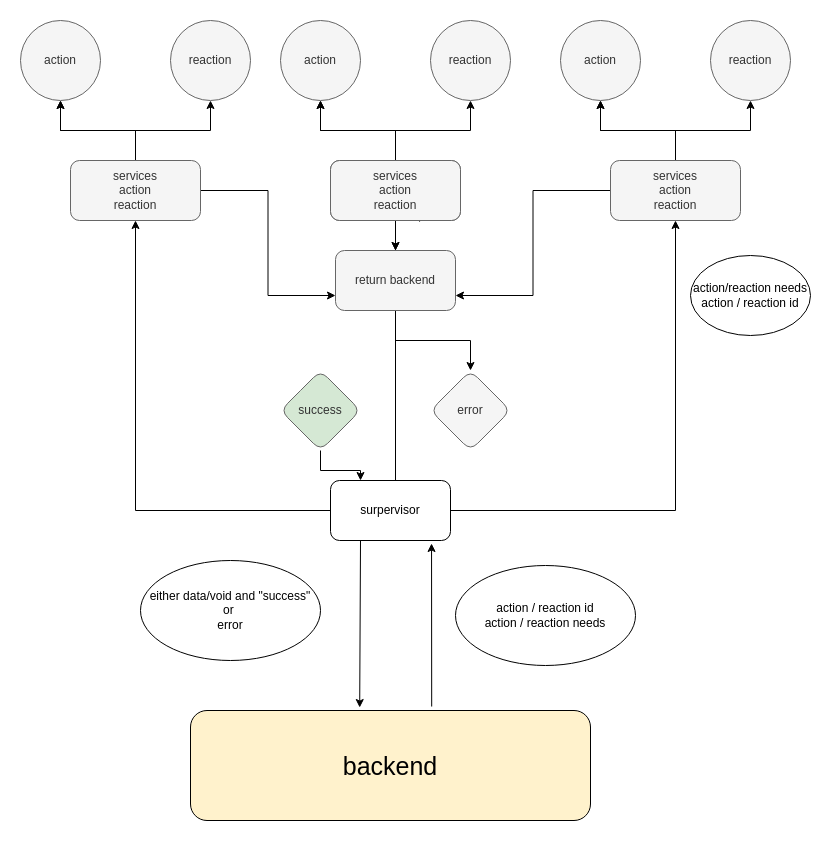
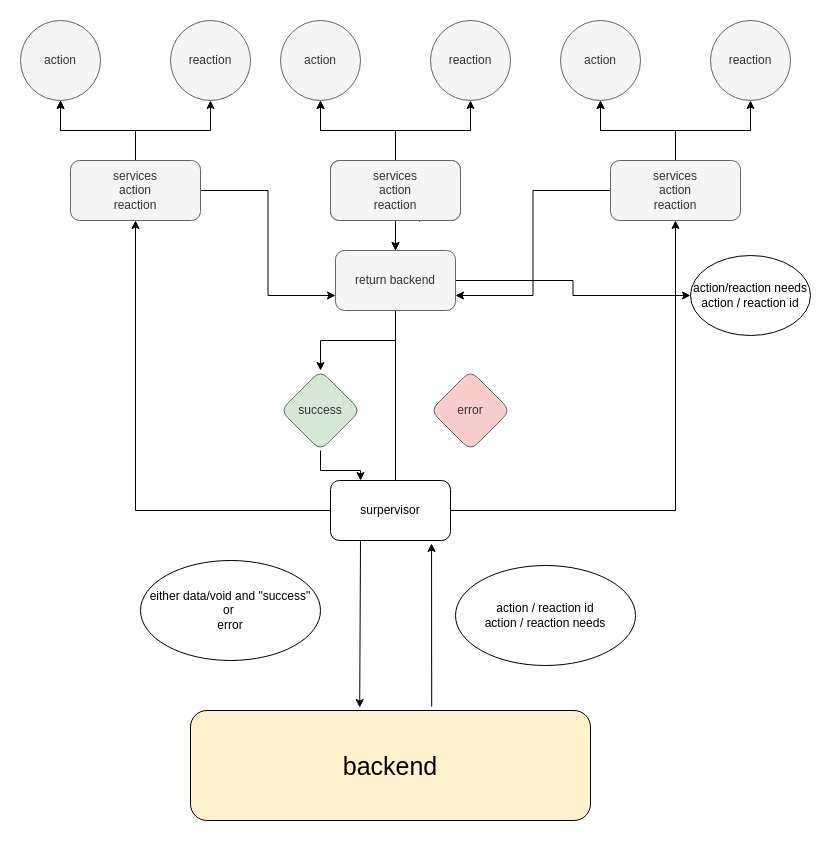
+ <mxCell id="29" value="" style="edgeStyle=orthogonalEdgeStyle;rounded=0;orthogonalLoop=1;jettySize=auto;html=1;" edge="1" parent="1" source="31" target="33"><mxGeometry relative="1" as="geometry" /></mxCell>
- <mxCell id="30" value="" style="edgeStyle=orthogonalEdgeStyle;rounded=0;orthogonalLoop=1;jettySize=auto;html=1;" edge="1" parent="1" source="31" target="34"><mxGeometry relative="1" as="geometry" /></mxCell>
+ <mxCell id="30" value="" style="edgeStyle=orthogonalEdgeStyle;rounded=0;orthogonalLoop=1;jettySize=auto;html=1;" edge="1" parent="1" source="31" target="40"><mxGeometry relative="1" as="geometry" /></mxCell>
- <mxCell id="34" value="error" style="rhombus;whiteSpace=wrap;html=1;fillColor=#f5f5f5;strokeColor=#666666;fontColor=#333333;rounded=1;" vertex="1" parent="1"><mxGeometry x="430" y="370" width="80" height="80" as="geometry" /></mxCell>
+ <mxCell id="34" value="error" style="rhombus;whiteSpace=wrap;html=1;fillColor=#f8cecc;strokeColor=#666666;fontColor=#333333;rounded=1;" vertex="1" parent="1"><mxGeometry x="430" y="370" width="80" height="80" as="geometry" /></mxCell>
